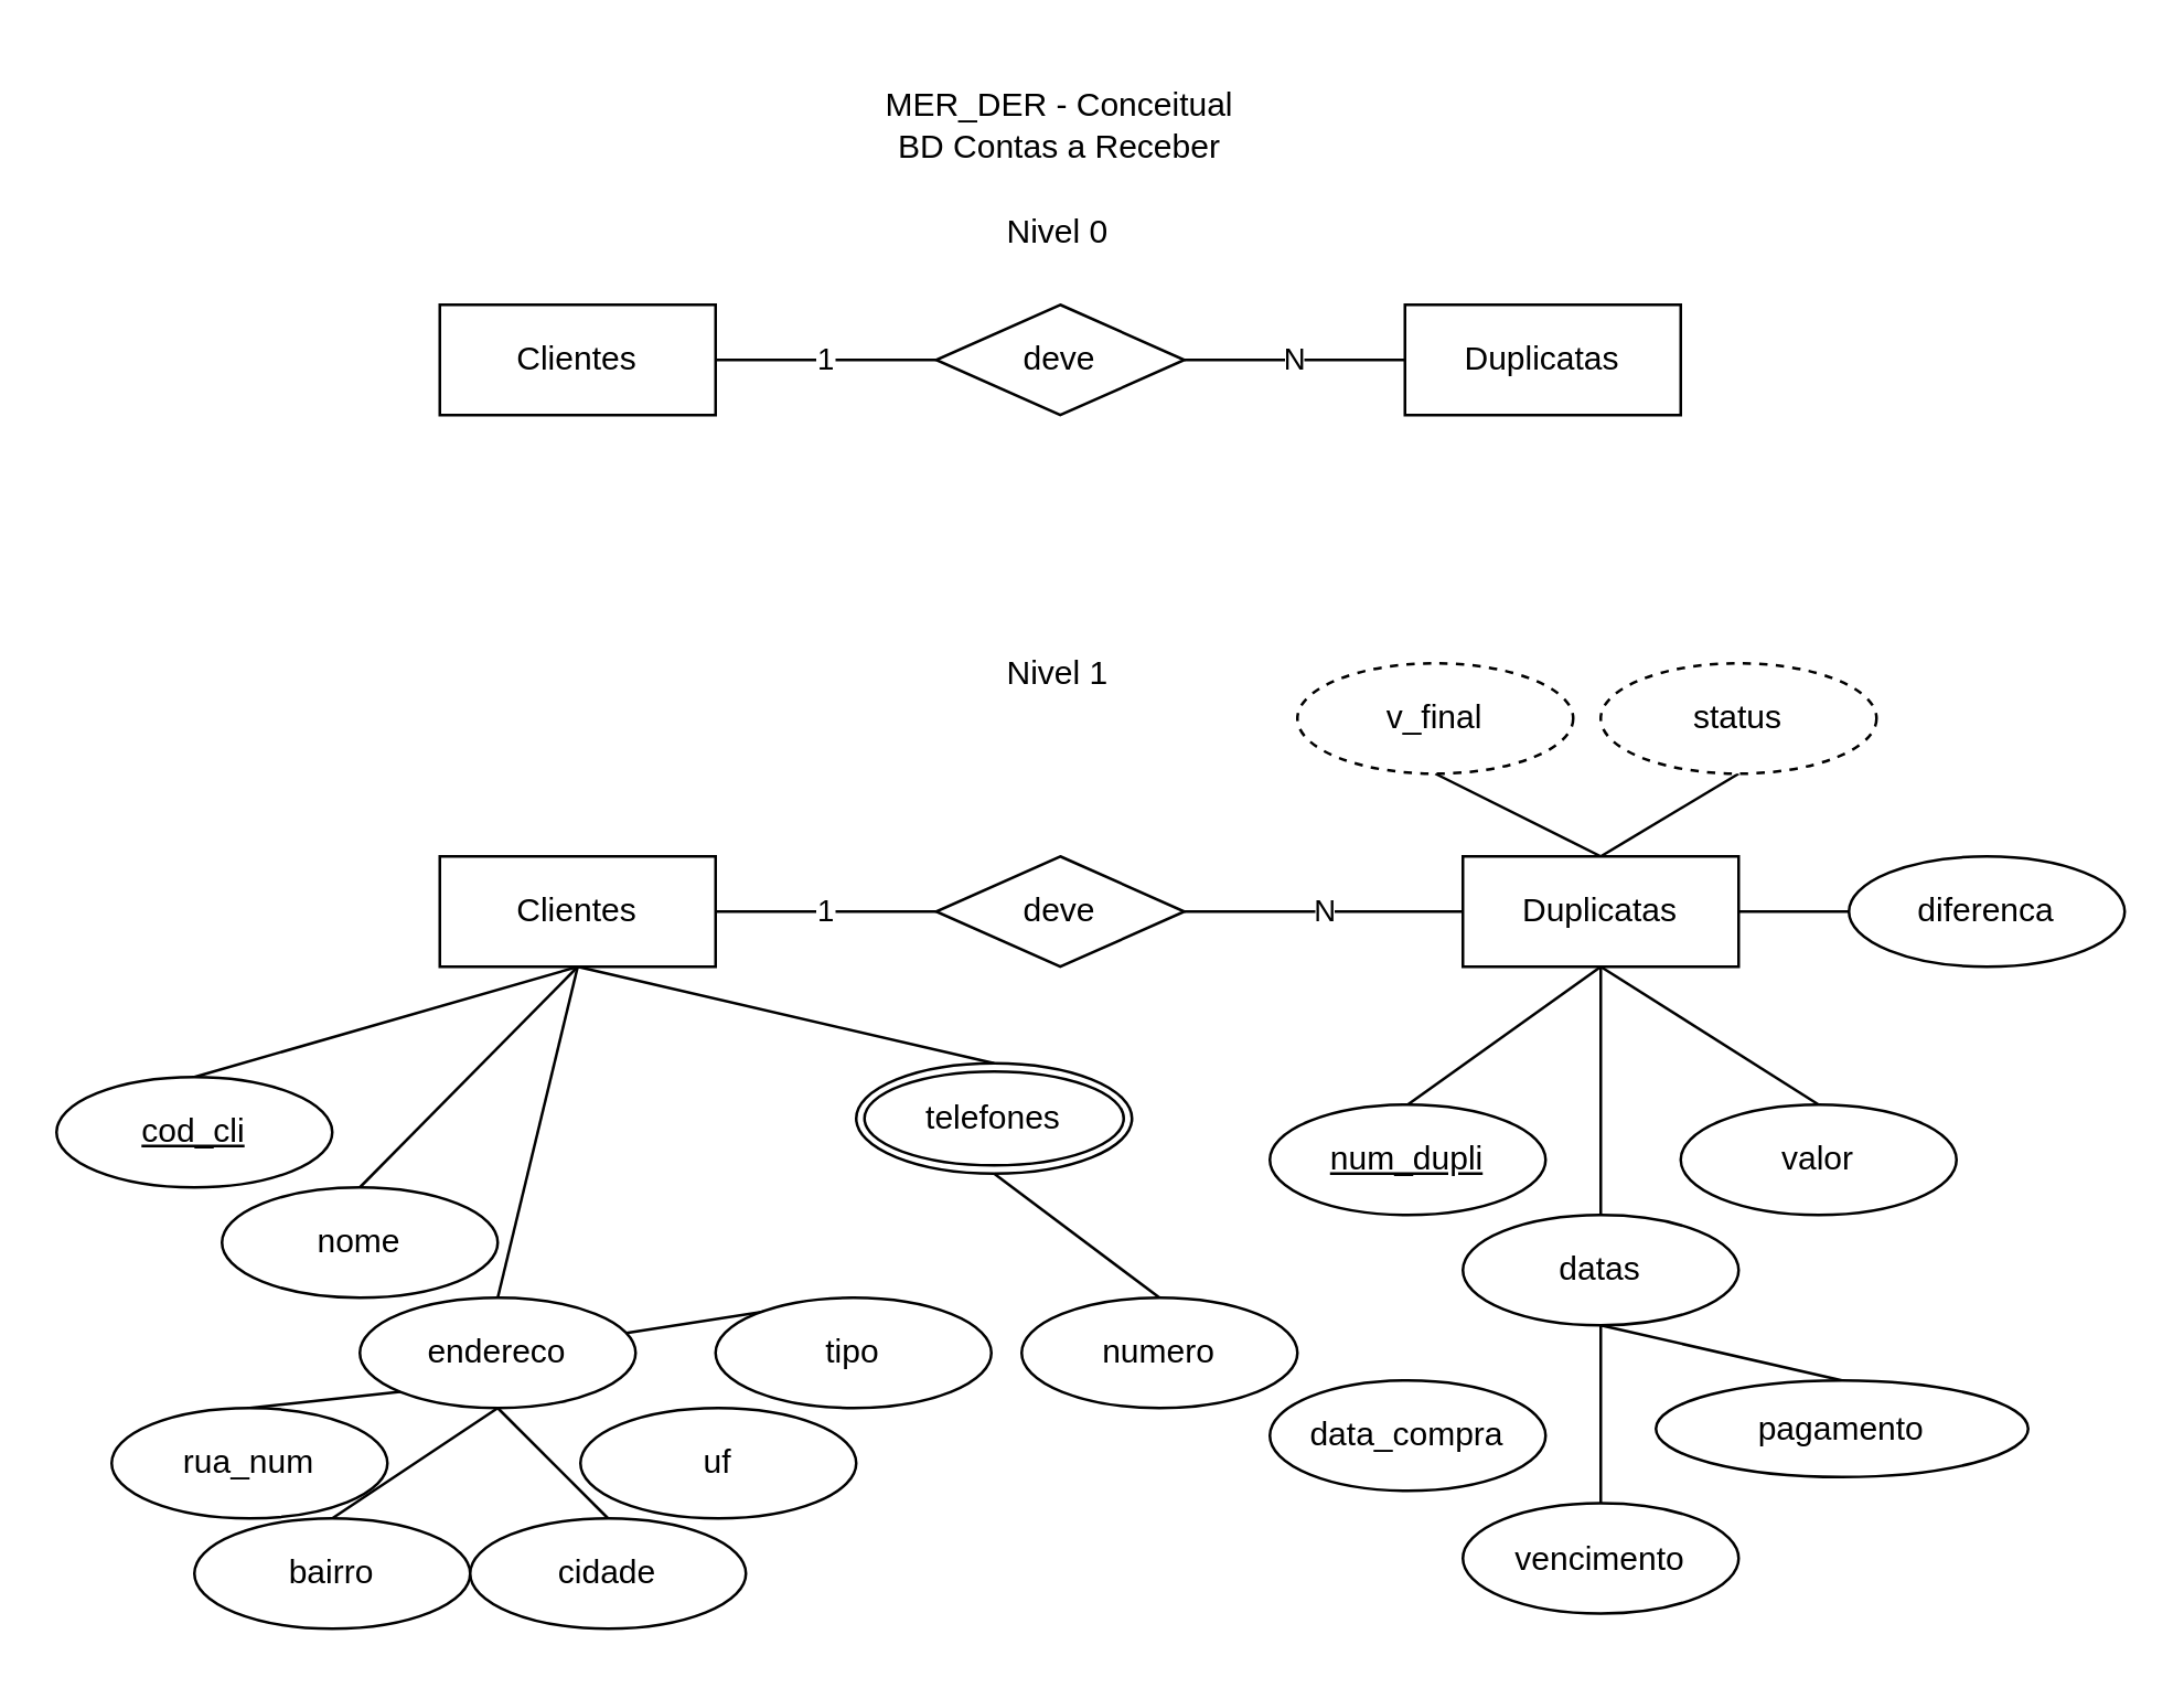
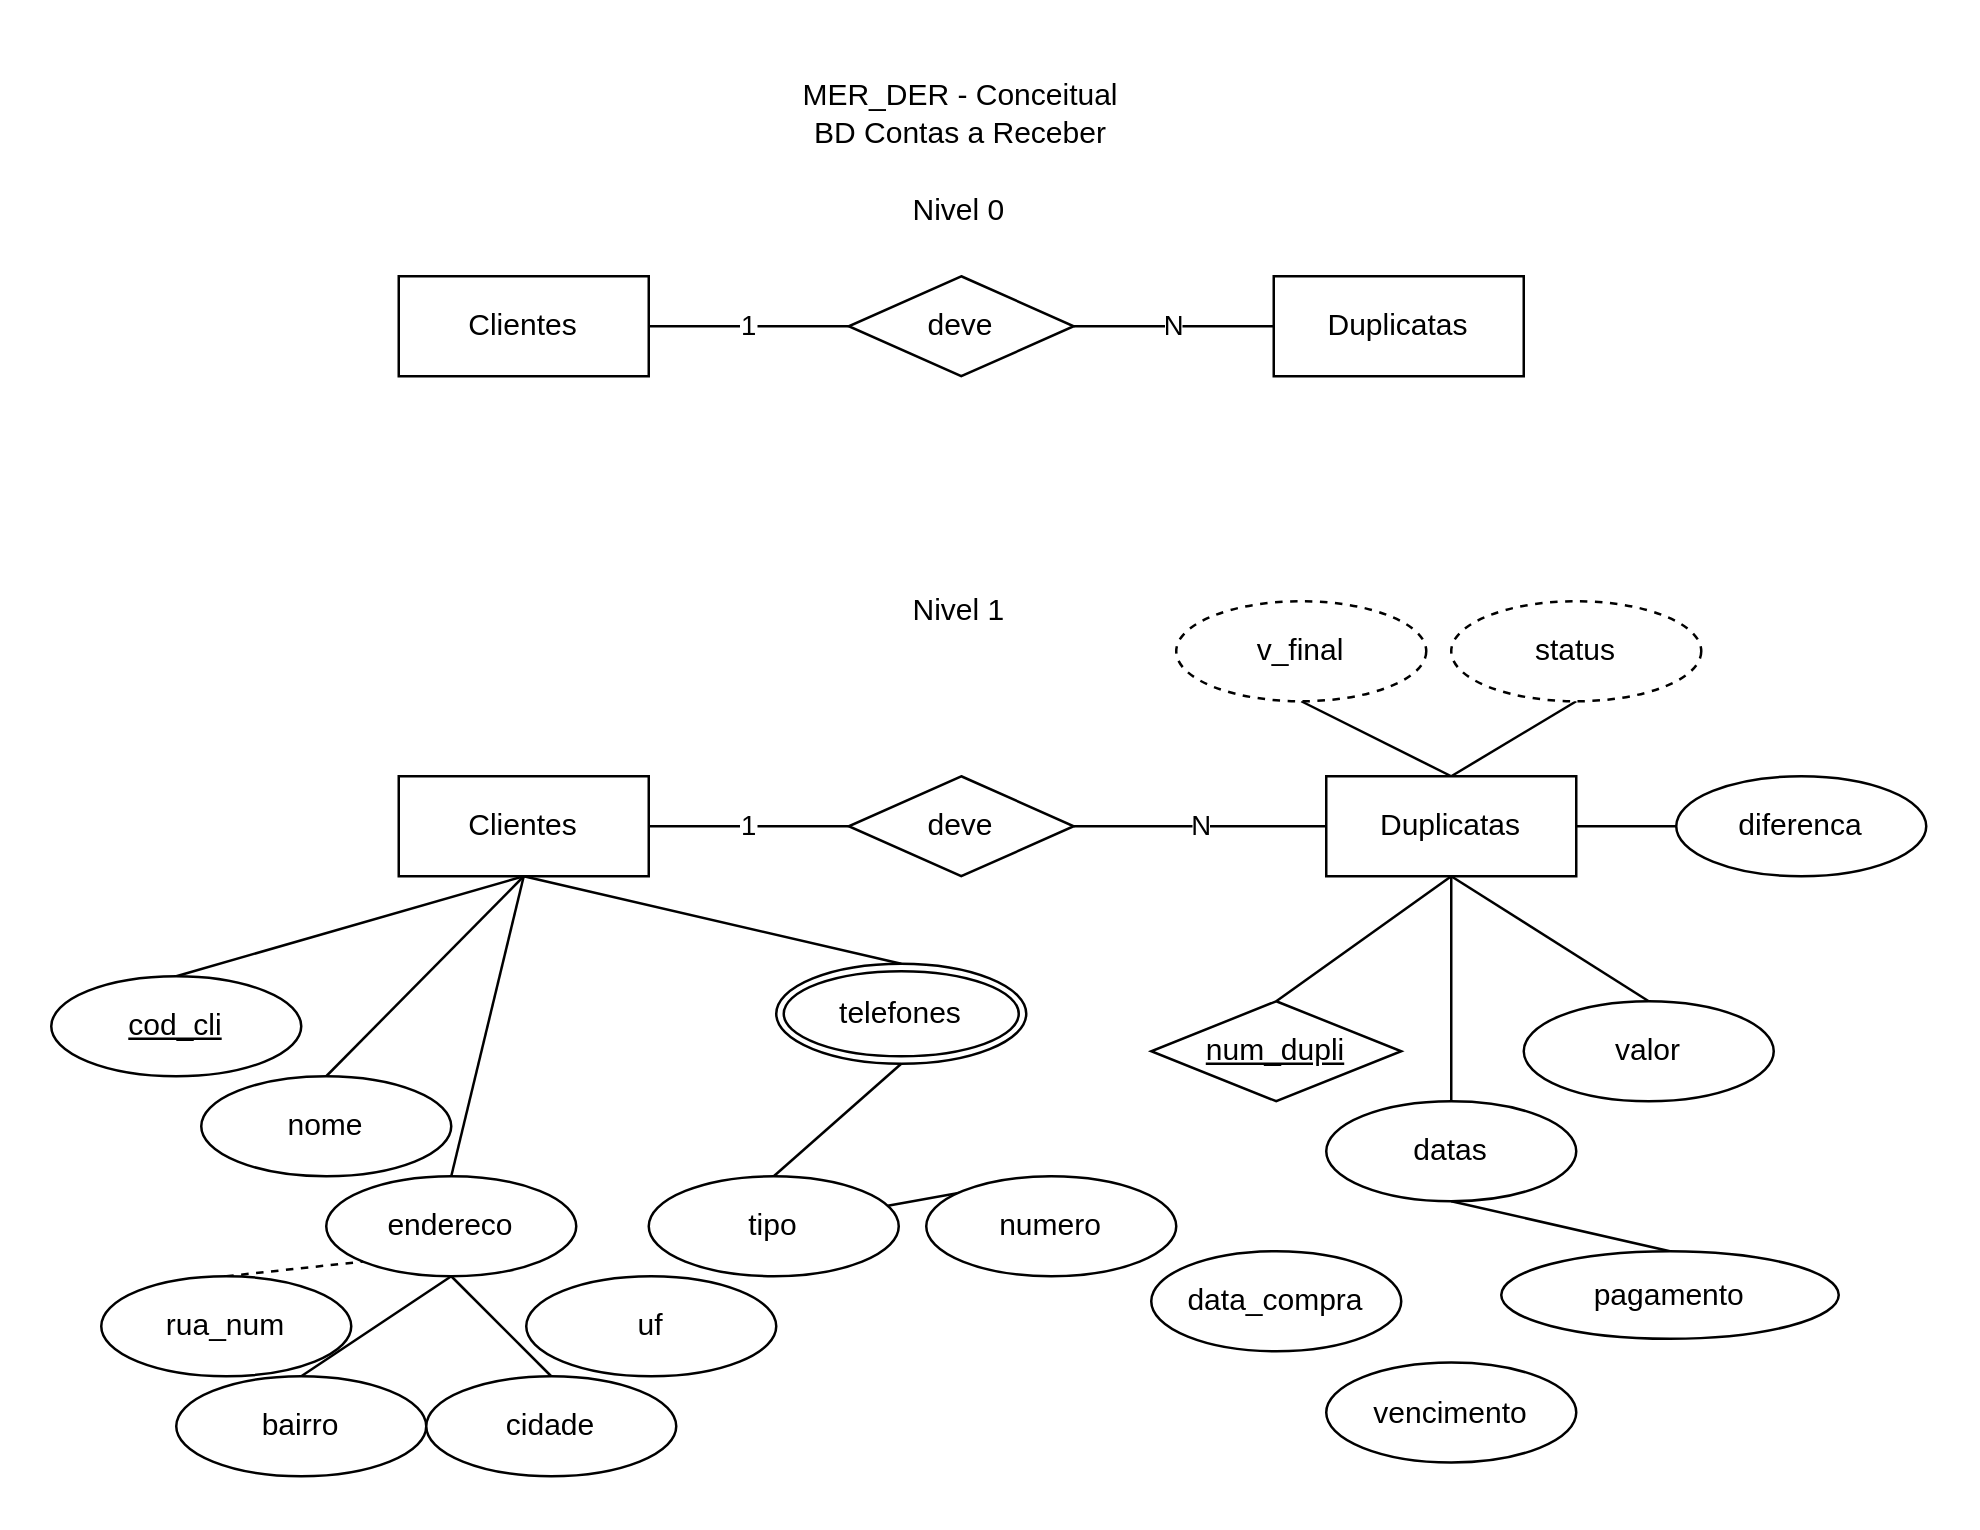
- <mxCell id="37" value="num_dupli" style="ellipse;whiteSpace=wrap;html=1;align=center;fontStyle=4;" parent="1" vertex="1"><mxGeometry x="460" y="400" width="100" height="40" as="geometry" /></mxCell>
+ <mxCell id="37" value="num_dupli" style="rhombus;whiteSpace=wrap;html=1;align=center;fontStyle=4;" parent="1" vertex="1"><mxGeometry x="460" y="400" width="100" height="40" as="geometry" /></mxCell>
- <mxCell id="34" style="edgeStyle=none;rounded=0;orthogonalLoop=1;jettySize=auto;html=1;exitX=0.5;exitY=0;exitDx=0;exitDy=0;endArrow=none;endFill=0;entryX=0.5;entryY=1;entryDx=0;entryDy=0;" parent="1" source="35" target="31" edge="1"><mxGeometry relative="1" as="geometry"><mxPoint x="360" y="450" as="targetPoint" /></mxGeometry></mxCell>
+ <mxCell id="34" style="edgeStyle=none;rounded=0;orthogonalLoop=1;jettySize=auto;html=1;exitX=0.5;exitY=0;exitDx=0;exitDy=0;endArrow=none;endFill=0;" parent="1" source="35" target="33" edge="1"><mxGeometry relative="1" as="geometry"><mxPoint x="360" y="450" as="targetPoint" /></mxGeometry></mxCell>
- <mxCell id="32" style="edgeStyle=none;rounded=0;orthogonalLoop=1;jettySize=auto;html=1;exitX=0.5;exitY=0;exitDx=0;exitDy=0;endArrow=none;endFill=0;" parent="1" source="33" target="22" edge="1"><mxGeometry relative="1" as="geometry" /></mxCell>
+ <mxCell id="32" style="edgeStyle=none;rounded=0;orthogonalLoop=1;jettySize=auto;html=1;exitX=0.5;exitY=0;exitDx=0;exitDy=0;entryX=0.5;entryY=1;entryDx=0;entryDy=0;endArrow=none;endFill=0;" parent="1" source="33" target="31" edge="1"><mxGeometry relative="1" as="geometry" /></mxCell>
- <mxCell id="28" style="edgeStyle=none;rounded=0;orthogonalLoop=1;jettySize=auto;html=1;exitX=0.5;exitY=0;exitDx=0;exitDy=0;entryX=0;entryY=1;entryDx=0;entryDy=0;endArrow=none;endFill=0;" parent="1" source="29" target="22" edge="1"><mxGeometry relative="1" as="geometry" /></mxCell>
+ <mxCell id="28" style="edgeStyle=none;rounded=0;orthogonalLoop=1;jettySize=auto;html=1;exitX=0.5;exitY=0;exitDx=0;exitDy=0;entryX=0;entryY=1;entryDx=0;entryDy=0;endArrow=none;endFill=0;dashed=1;" parent="1" source="29" target="22" edge="1"><mxGeometry relative="1" as="geometry" /></mxCell>
- <mxCell id="39" style="edgeStyle=none;rounded=0;orthogonalLoop=1;jettySize=auto;html=1;exitX=0.5;exitY=0;exitDx=0;exitDy=0;endArrow=none;endFill=0;entryX=0.5;entryY=1;entryDx=0;entryDy=0;" parent="1" source="40" target="42" edge="1"><mxGeometry relative="1" as="geometry"><mxPoint x="580" y="510" as="targetPoint" /></mxGeometry></mxCell>
